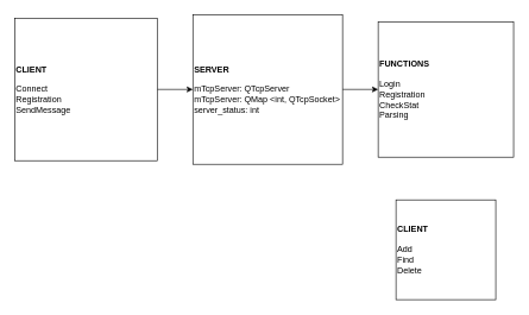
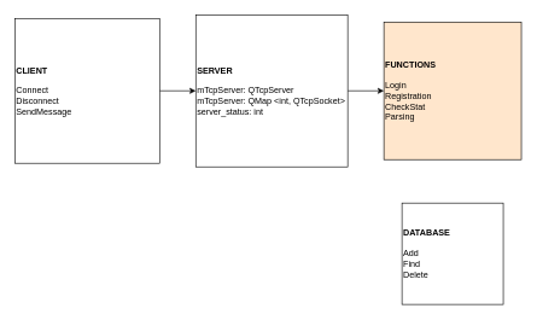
- <mxCell id="5" value="&lt;b&gt;CLIENT&lt;br&gt;&lt;/b&gt;&lt;br&gt;Connect&lt;br&gt;Registration&lt;br&gt;SendMessage" style="whiteSpace=wrap;html=1;aspect=fixed;strokeColor=default;align=left;" vertex="1" parent="1"><mxGeometry x="20" y="25" width="200" height="200" as="geometry" /></mxCell>
+ <mxCell id="5" value="&lt;b&gt;CLIENT&lt;br&gt;&lt;/b&gt;&lt;br&gt;Connect&lt;br&gt;Disconnect&lt;br&gt;SendMessage" style="whiteSpace=wrap;html=1;aspect=fixed;strokeColor=default;align=left;" vertex="1" parent="1"><mxGeometry x="20" y="25" width="200" height="200" as="geometry" /></mxCell>
- <mxCell id="7" value="&lt;b&gt;FUNCTIONS&lt;br&gt;&lt;/b&gt;&lt;br&gt;Login&lt;br&gt;Registration&lt;br&gt;CheckStat&lt;br&gt;Parsing" style="whiteSpace=wrap;html=1;aspect=fixed;strokeColor=default;align=left;" vertex="1" parent="1"><mxGeometry x="530" y="30" width="190" height="190" as="geometry" /></mxCell>
+ <mxCell id="7" value="&lt;b&gt;FUNCTIONS&lt;br&gt;&lt;/b&gt;&lt;br&gt;Login&lt;br&gt;Registration&lt;br&gt;CheckStat&lt;br&gt;Parsing" style="whiteSpace=wrap;html=1;aspect=fixed;strokeColor=default;align=left;fillColor=#ffe6cc;" vertex="1" parent="1"><mxGeometry x="530" y="30" width="190" height="190" as="geometry" /></mxCell>
- <mxCell id="6" value="&lt;b&gt;CLIENT&lt;/b&gt;&lt;br&gt;&lt;br&gt;Add&lt;br&gt;Find&lt;br&gt;Delete&lt;br&gt;" style="whiteSpace=wrap;html=1;aspect=fixed;strokeColor=default;align=left;" vertex="1" parent="1"><mxGeometry x="555" y="280" width="140" height="140" as="geometry" /></mxCell>
+ <mxCell id="6" value="&lt;b&gt;DATABASE&lt;/b&gt;&lt;br&gt;&lt;br&gt;Add&lt;br&gt;Find&lt;br&gt;Delete&lt;br&gt;" style="whiteSpace=wrap;html=1;aspect=fixed;strokeColor=default;align=left;" vertex="1" parent="1"><mxGeometry x="555" y="280" width="140" height="140" as="geometry" /></mxCell>
